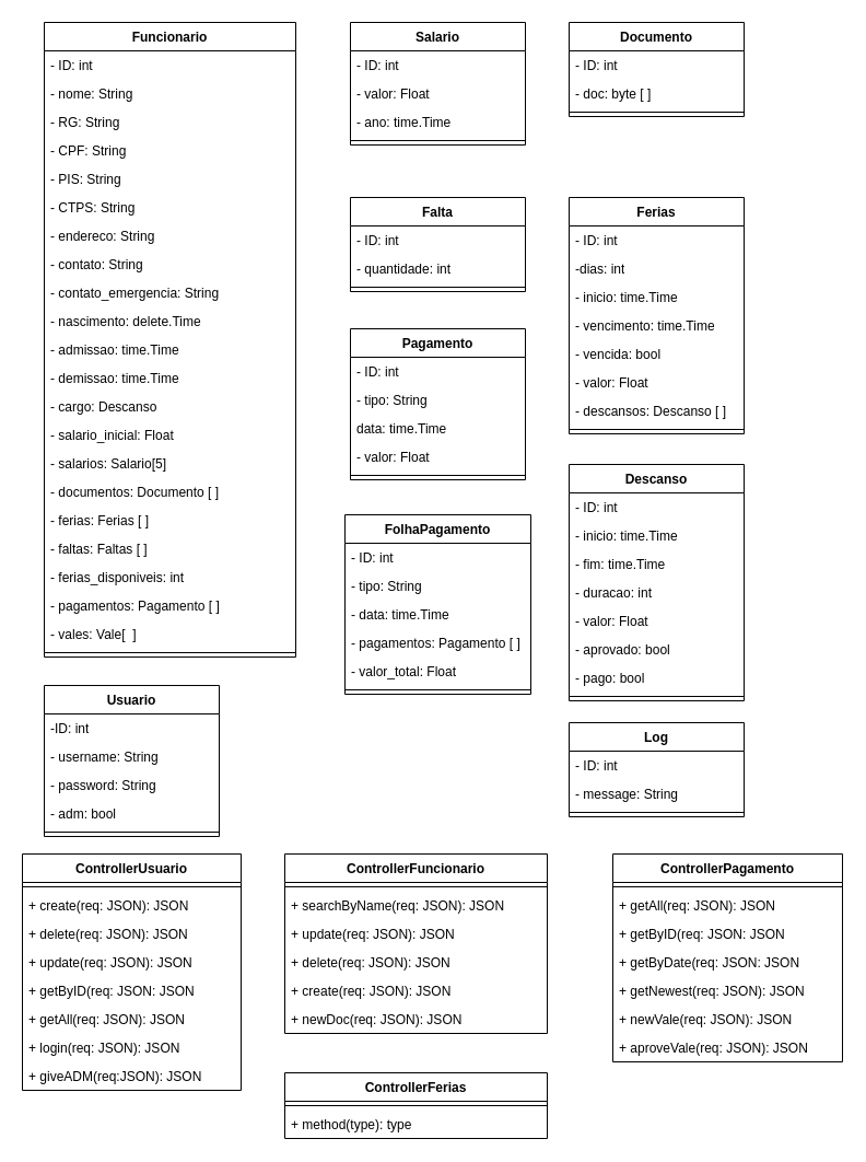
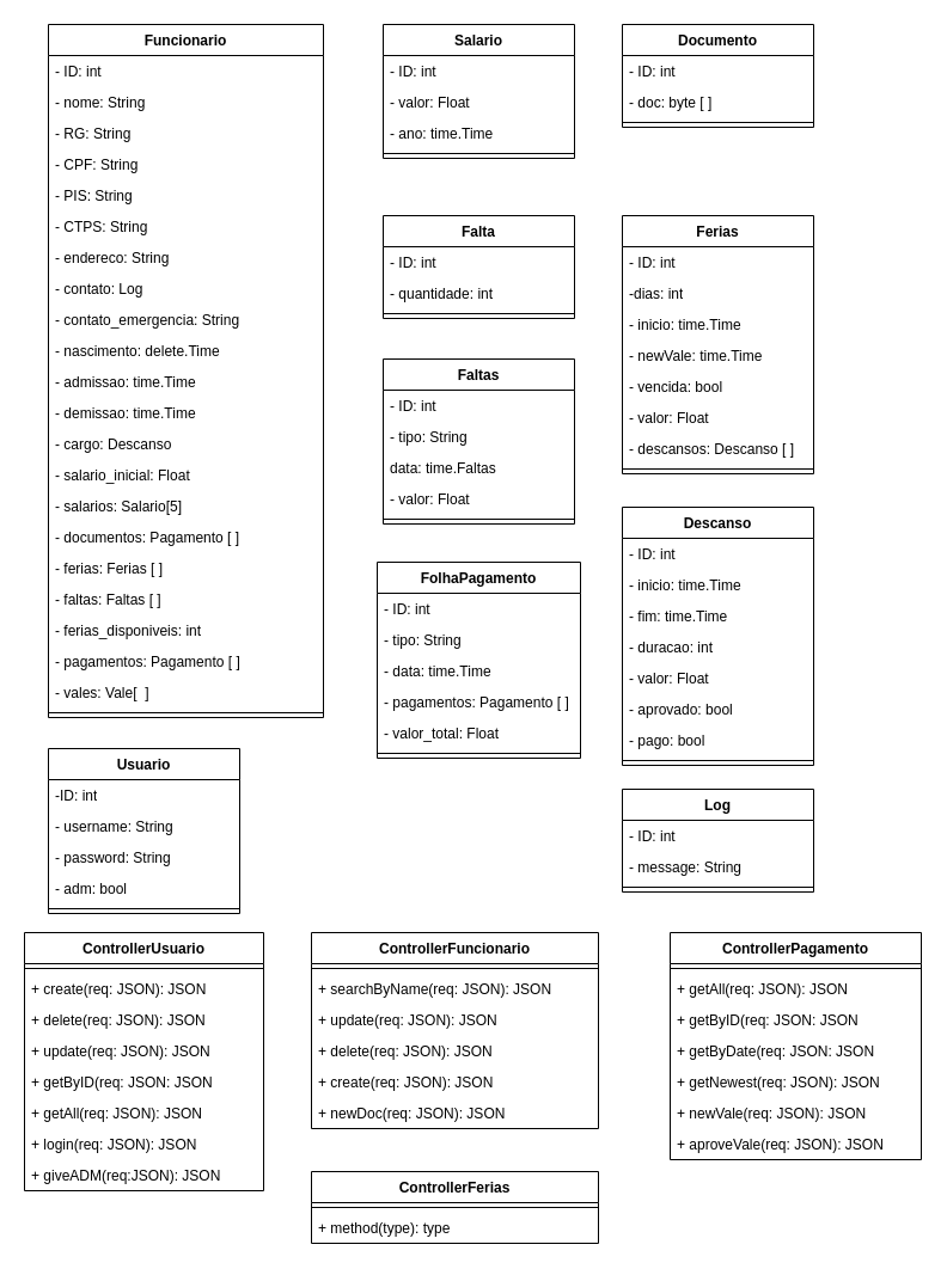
- <mxCell id="10" value="- contato: String" style="text;strokeColor=none;fillColor=none;align=left;verticalAlign=top;spacingLeft=4;spacingRight=4;overflow=hidden;rotatable=0;points=[[0,0.5],[1,0.5]];portConstraint=eastwest;whiteSpace=wrap;html=1;" parent="2" vertex="1"><mxGeometry y="208" width="230" height="26" as="geometry" /></mxCell>
+ <mxCell id="10" value="- contato: Log" style="text;strokeColor=none;fillColor=none;align=left;verticalAlign=top;spacingLeft=4;spacingRight=4;overflow=hidden;rotatable=0;points=[[0,0.5],[1,0.5]];portConstraint=eastwest;whiteSpace=wrap;html=1;" parent="2" vertex="1"><mxGeometry y="208" width="230" height="26" as="geometry" /></mxCell>
- <mxCell id="42" value="- vencimento: time.Time" style="text;strokeColor=none;fillColor=none;align=left;verticalAlign=top;spacingLeft=4;spacingRight=4;overflow=hidden;rotatable=0;points=[[0,0.5],[1,0.5]];portConstraint=eastwest;whiteSpace=wrap;html=1;" parent="38" vertex="1"><mxGeometry y="104" width="160" height="26" as="geometry" /></mxCell>
+ <mxCell id="42" value="- newVale: time.Time" style="text;strokeColor=none;fillColor=none;align=left;verticalAlign=top;spacingLeft=4;spacingRight=4;overflow=hidden;rotatable=0;points=[[0,0.5],[1,0.5]];portConstraint=eastwest;whiteSpace=wrap;html=1;" parent="38" vertex="1"><mxGeometry y="104" width="160" height="26" as="geometry" /></mxCell>
- <mxCell id="56" value="Pagamento" style="swimlane;fontStyle=1;align=center;verticalAlign=top;childLayout=stackLayout;horizontal=1;startSize=26;horizontalStack=0;resizeParent=1;resizeParentMax=0;resizeLast=0;collapsible=1;marginBottom=0;whiteSpace=wrap;html=1;" parent="1" vertex="1"><mxGeometry x="320" y="300" width="160" height="138" as="geometry" /></mxCell>
+ <mxCell id="56" value="Faltas" style="swimlane;fontStyle=1;align=center;verticalAlign=top;childLayout=stackLayout;horizontal=1;startSize=26;horizontalStack=0;resizeParent=1;resizeParentMax=0;resizeLast=0;collapsible=1;marginBottom=0;whiteSpace=wrap;html=1;" parent="1" vertex="1"><mxGeometry x="320" y="300" width="160" height="138" as="geometry" /></mxCell>
- <mxCell id="59" value="data: time.Time" style="text;strokeColor=none;fillColor=none;align=left;verticalAlign=top;spacingLeft=4;spacingRight=4;overflow=hidden;rotatable=0;points=[[0,0.5],[1,0.5]];portConstraint=eastwest;whiteSpace=wrap;html=1;" parent="56" vertex="1"><mxGeometry y="78" width="160" height="26" as="geometry" /></mxCell>
+ <mxCell id="59" value="data: time.Faltas" style="text;strokeColor=none;fillColor=none;align=left;verticalAlign=top;spacingLeft=4;spacingRight=4;overflow=hidden;rotatable=0;points=[[0,0.5],[1,0.5]];portConstraint=eastwest;whiteSpace=wrap;html=1;" parent="56" vertex="1"><mxGeometry y="78" width="160" height="26" as="geometry" /></mxCell>
- <mxCell id="18" value="- documentos: Documento [ ]" style="text;strokeColor=none;fillColor=none;align=left;verticalAlign=top;spacingLeft=4;spacingRight=4;overflow=hidden;rotatable=0;points=[[0,0.5],[1,0.5]];portConstraint=eastwest;whiteSpace=wrap;html=1;" parent="2" vertex="1"><mxGeometry y="416" width="230" height="26" as="geometry" /></mxCell>
+ <mxCell id="18" value="- documentos: Pagamento [ ]" style="text;strokeColor=none;fillColor=none;align=left;verticalAlign=top;spacingLeft=4;spacingRight=4;overflow=hidden;rotatable=0;points=[[0,0.5],[1,0.5]];portConstraint=eastwest;whiteSpace=wrap;html=1;" parent="2" vertex="1"><mxGeometry y="416" width="230" height="26" as="geometry" /></mxCell>
